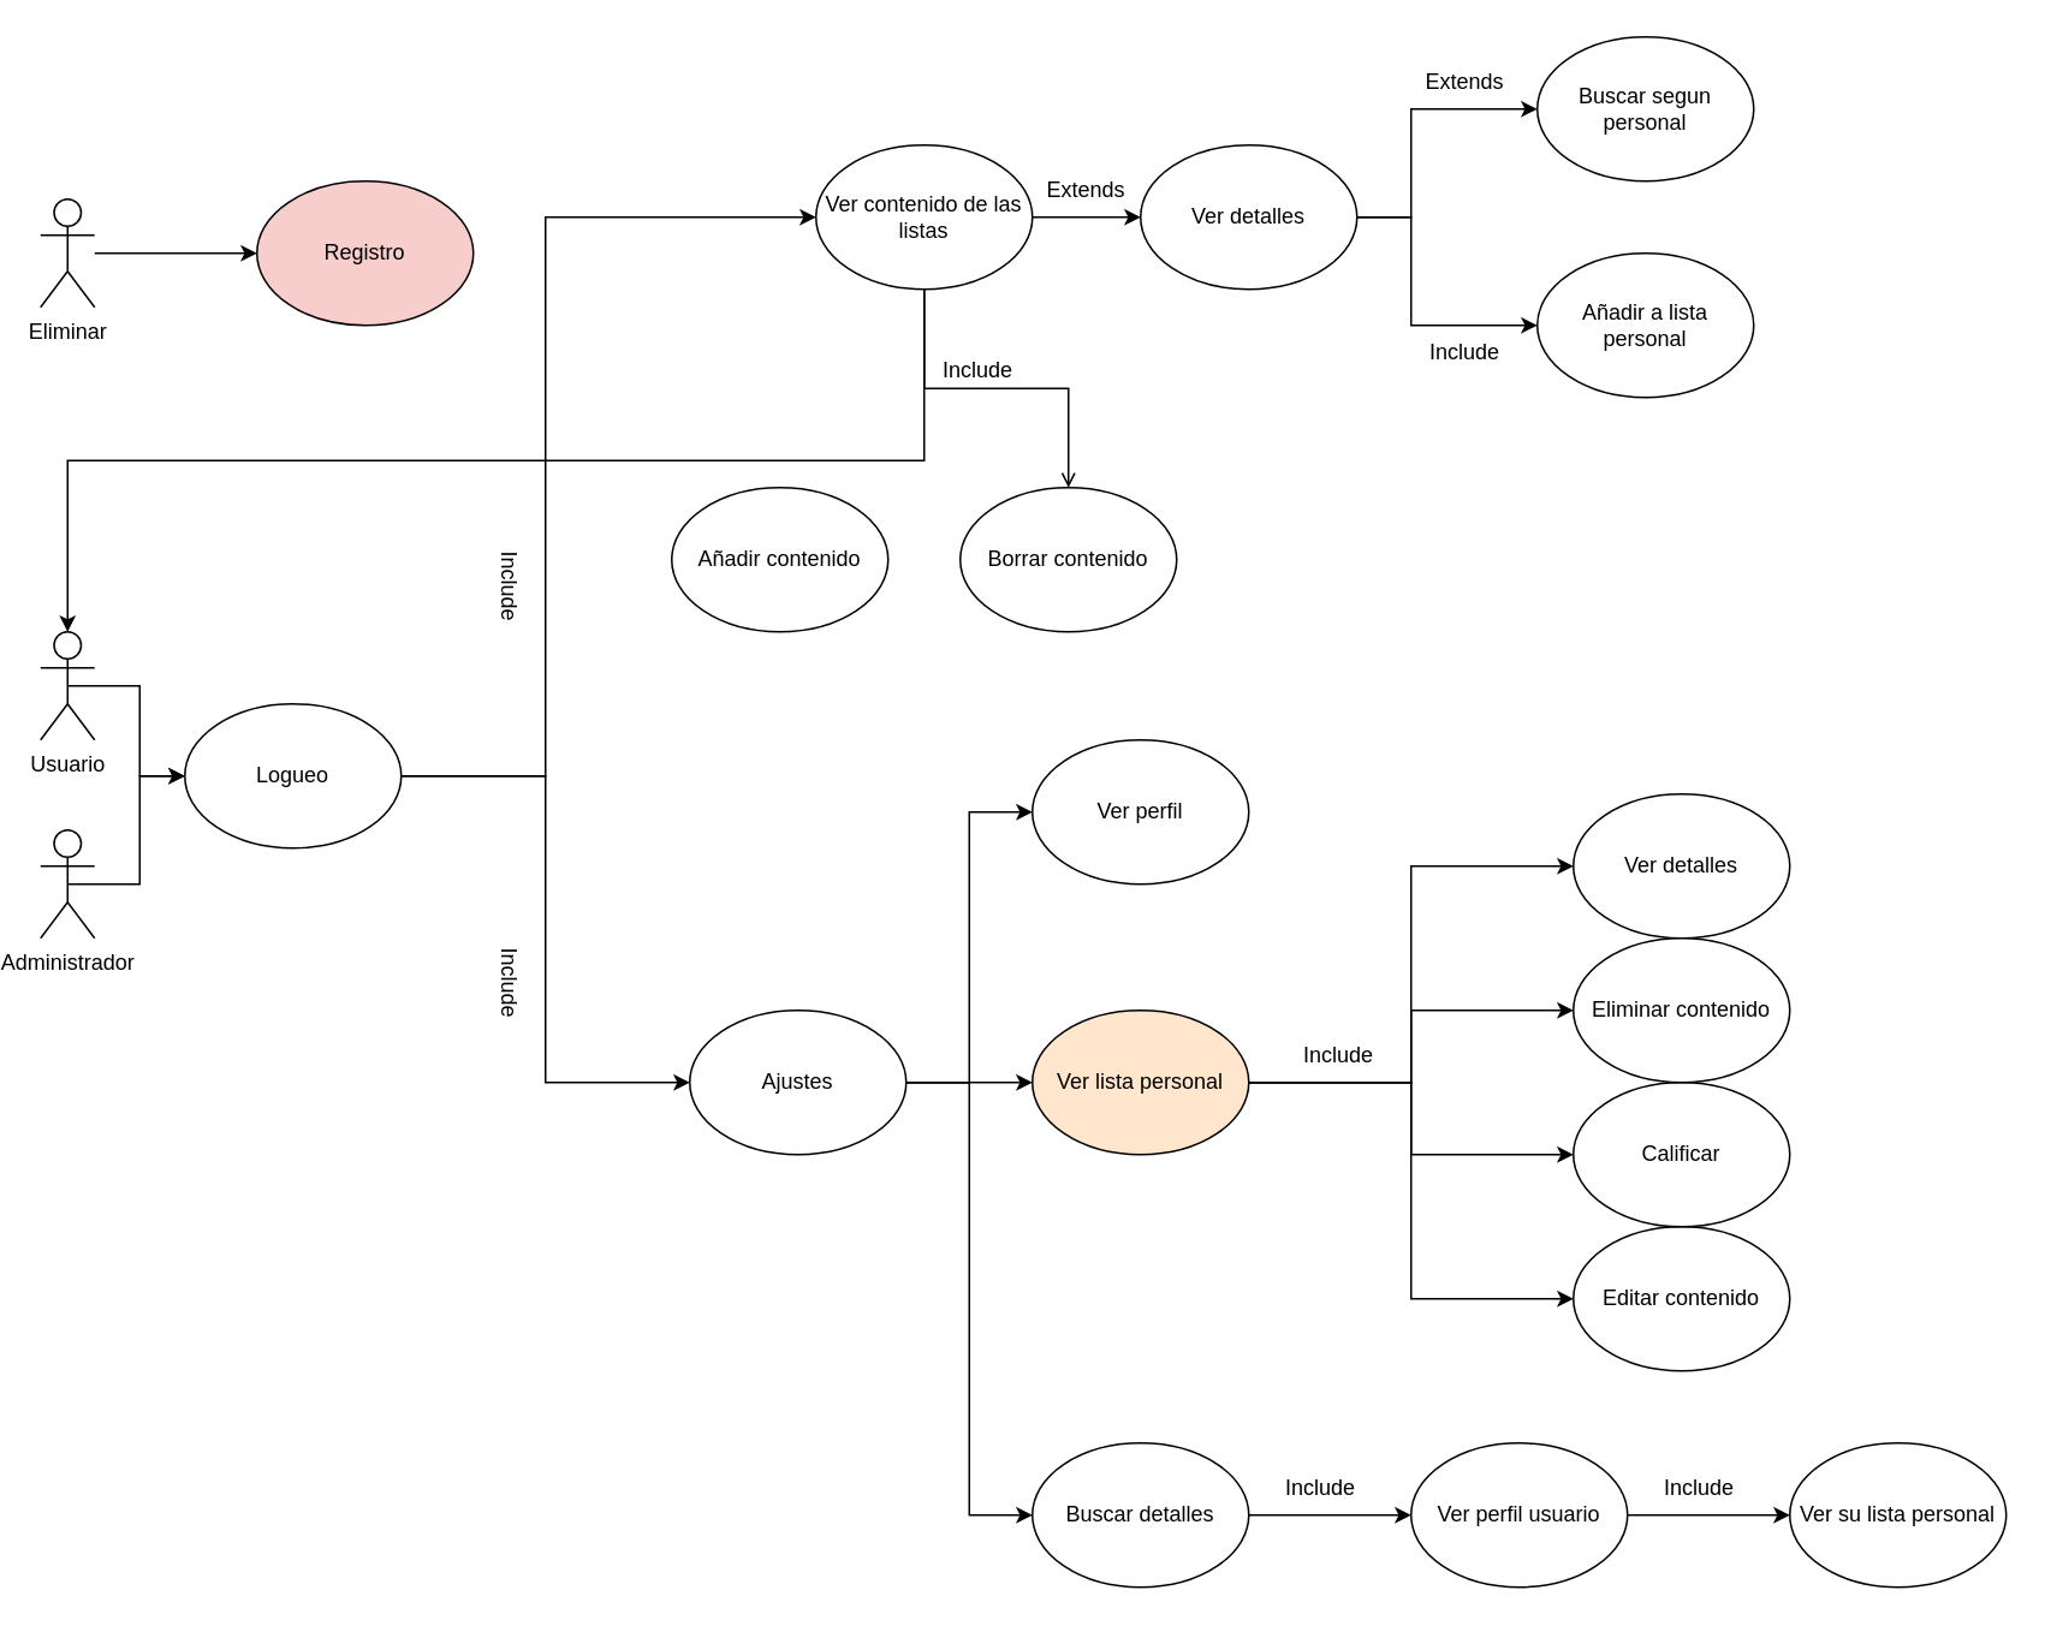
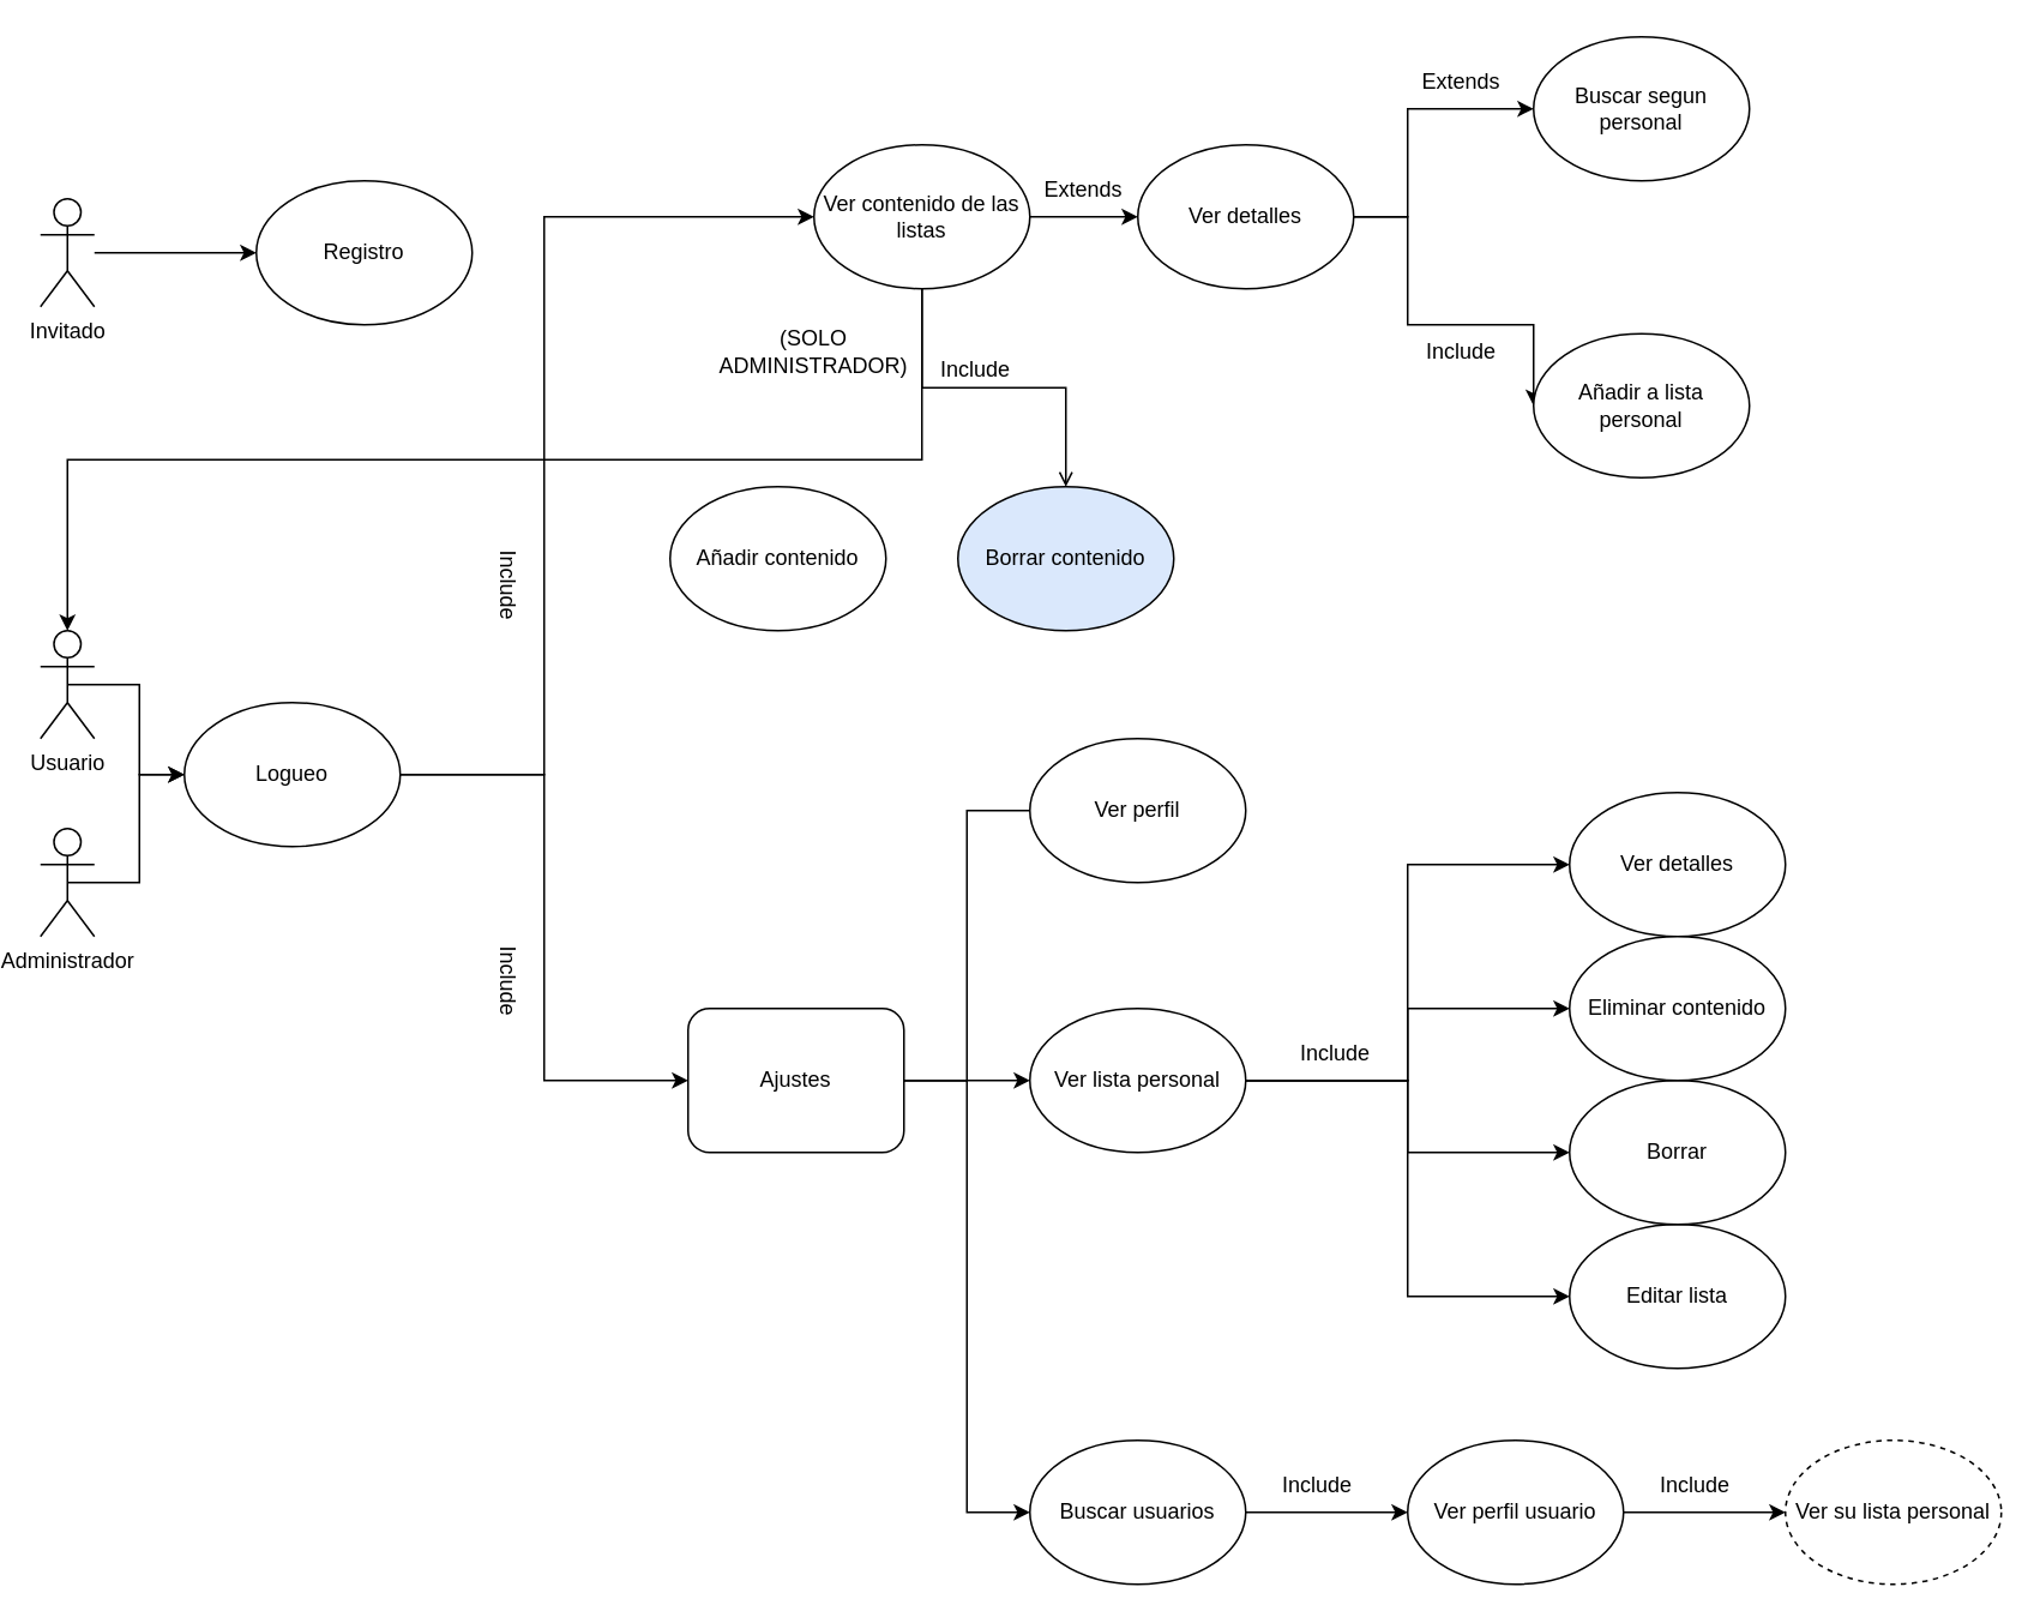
- <mxCell id="10" value="Registro" style="ellipse;whiteSpace=wrap;html=1;fillColor=#f8cecc;" vertex="1" parent="1"><mxGeometry x="140" y="100" width="120" height="80" as="geometry" /></mxCell>
+ <mxCell id="10" value="Registro" style="ellipse;whiteSpace=wrap;html=1;" vertex="1" parent="1"><mxGeometry x="140" y="100" width="120" height="80" as="geometry" /></mxCell>
- <mxCell id="39" value="Añadir a lista personal" style="ellipse;whiteSpace=wrap;html=1;" vertex="1" parent="1"><mxGeometry x="850" y="140" width="120" height="80" as="geometry" /></mxCell>
+ <mxCell id="39" value="Añadir a lista personal" style="ellipse;whiteSpace=wrap;html=1;" vertex="1" parent="1"><mxGeometry x="850" y="185" width="120" height="80" as="geometry" /></mxCell>
- <mxCell id="3" value="Eliminar" style="shape=umlActor;verticalLabelPosition=bottom;verticalAlign=top;html=1;outlineConnect=0;" vertex="1" parent="1"><mxGeometry x="20" y="110" width="30" height="60" as="geometry" /></mxCell>
+ <mxCell id="3" value="Invitado" style="shape=umlActor;verticalLabelPosition=bottom;verticalAlign=top;html=1;outlineConnect=0;" vertex="1" parent="1"><mxGeometry x="20" y="110" width="30" height="60" as="geometry" /></mxCell>
+ <mxCell id="42" value="(SOLO ADMINISTRADOR)" style="text;html=1;align=center;verticalAlign=middle;whiteSpace=wrap;rounded=0;" vertex="1" parent="1"><mxGeometry x="420" y="180" width="60" height="30" as="geometry" /></mxCell>
- <mxCell id="41" value="Borrar contenido" style="ellipse;whiteSpace=wrap;html=1;" vertex="1" parent="1"><mxGeometry x="530" y="270" width="120" height="80" as="geometry" /></mxCell>
+ <mxCell id="41" value="Borrar contenido" style="ellipse;whiteSpace=wrap;html=1;fillColor=#dae8fc;" vertex="1" parent="1"><mxGeometry x="530" y="270" width="120" height="80" as="geometry" /></mxCell>
- <mxCell id="13" style="edgeStyle=orthogonalEdgeStyle;rounded=0;orthogonalLoop=1;jettySize=auto;html=1;exitX=1;exitY=0.5;exitDx=0;exitDy=0;entryX=0;entryY=0.5;entryDx=0;entryDy=0;" edge="1" parent="1" source="14" target="19"><mxGeometry relative="1" as="geometry" /></mxCell>
+ <mxCell id="13" style="edgeStyle=orthogonalEdgeStyle;rounded=0;orthogonalLoop=1;jettySize=auto;html=1;exitX=1;exitY=0.5;exitDx=0;exitDy=0;entryX=0;entryY=0.5;entryDx=0;entryDy=0;endArrow=none;" edge="1" parent="1" source="14" target="19"><mxGeometry relative="1" as="geometry" /></mxCell>
- <mxCell id="14" value="Ajustes" style="ellipse;whiteSpace=wrap;html=1;" vertex="1" parent="1"><mxGeometry x="380" y="560" width="120" height="80" as="geometry" /></mxCell>
+ <mxCell id="14" value="Ajustes" style="whiteSpace=wrap;html=1;rounded=1;" vertex="1" parent="1"><mxGeometry x="380" y="560" width="120" height="80" as="geometry" /></mxCell>
- <mxCell id="24" value="Ver lista personal" style="ellipse;whiteSpace=wrap;html=1;fillColor=#ffe6cc;" vertex="1" parent="1"><mxGeometry x="570" y="560" width="120" height="80" as="geometry" /></mxCell>
+ <mxCell id="24" value="Ver lista personal" style="ellipse;whiteSpace=wrap;html=1;" vertex="1" parent="1"><mxGeometry x="570" y="560" width="120" height="80" as="geometry" /></mxCell>
- <mxCell id="33" value="Calificar" style="ellipse;whiteSpace=wrap;html=1;" vertex="1" parent="1"><mxGeometry x="870" y="600" width="120" height="80" as="geometry" /></mxCell>
+ <mxCell id="33" value="Borrar" style="ellipse;whiteSpace=wrap;html=1;" vertex="1" parent="1"><mxGeometry x="870" y="600" width="120" height="80" as="geometry" /></mxCell>
- <mxCell id="32" value="Editar contenido" style="ellipse;whiteSpace=wrap;html=1;" vertex="1" parent="1"><mxGeometry x="870" y="680" width="120" height="80" as="geometry" /></mxCell>
+ <mxCell id="32" value="Editar lista" style="ellipse;whiteSpace=wrap;html=1;" vertex="1" parent="1"><mxGeometry x="870" y="680" width="120" height="80" as="geometry" /></mxCell>
- <mxCell id="26" value="Buscar detalles" style="ellipse;whiteSpace=wrap;html=1;" vertex="1" parent="1"><mxGeometry x="570" y="800" width="120" height="80" as="geometry" /></mxCell>
+ <mxCell id="26" value="Buscar usuarios" style="ellipse;whiteSpace=wrap;html=1;" vertex="1" parent="1"><mxGeometry x="570" y="800" width="120" height="80" as="geometry" /></mxCell>
- <mxCell id="30" value="Ver su lista personal" style="ellipse;whiteSpace=wrap;html=1;" vertex="1" parent="1"><mxGeometry x="990" y="800" width="120" height="80" as="geometry" /></mxCell>
+ <mxCell id="30" value="Ver su lista personal" style="ellipse;whiteSpace=wrap;html=1;dashed=1;" vertex="1" parent="1"><mxGeometry x="990" y="800" width="120" height="80" as="geometry" /></mxCell>
